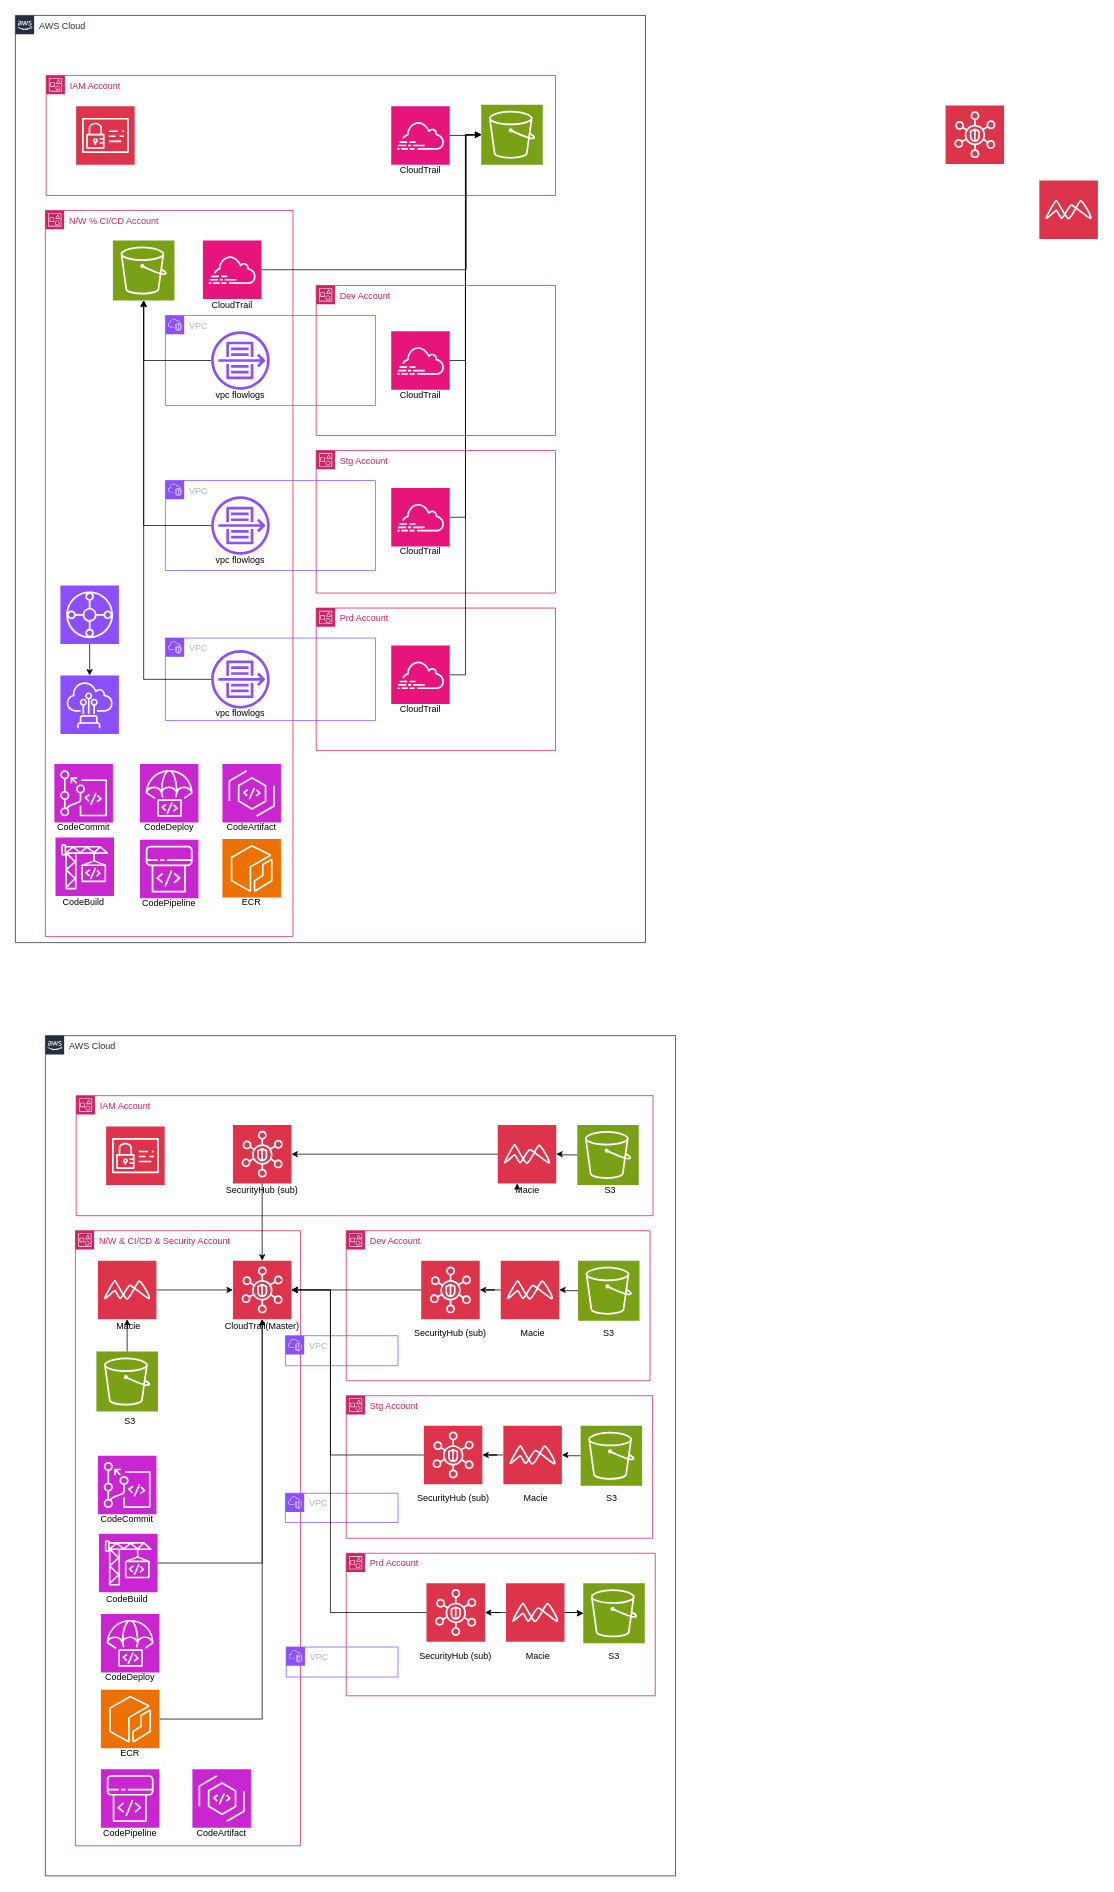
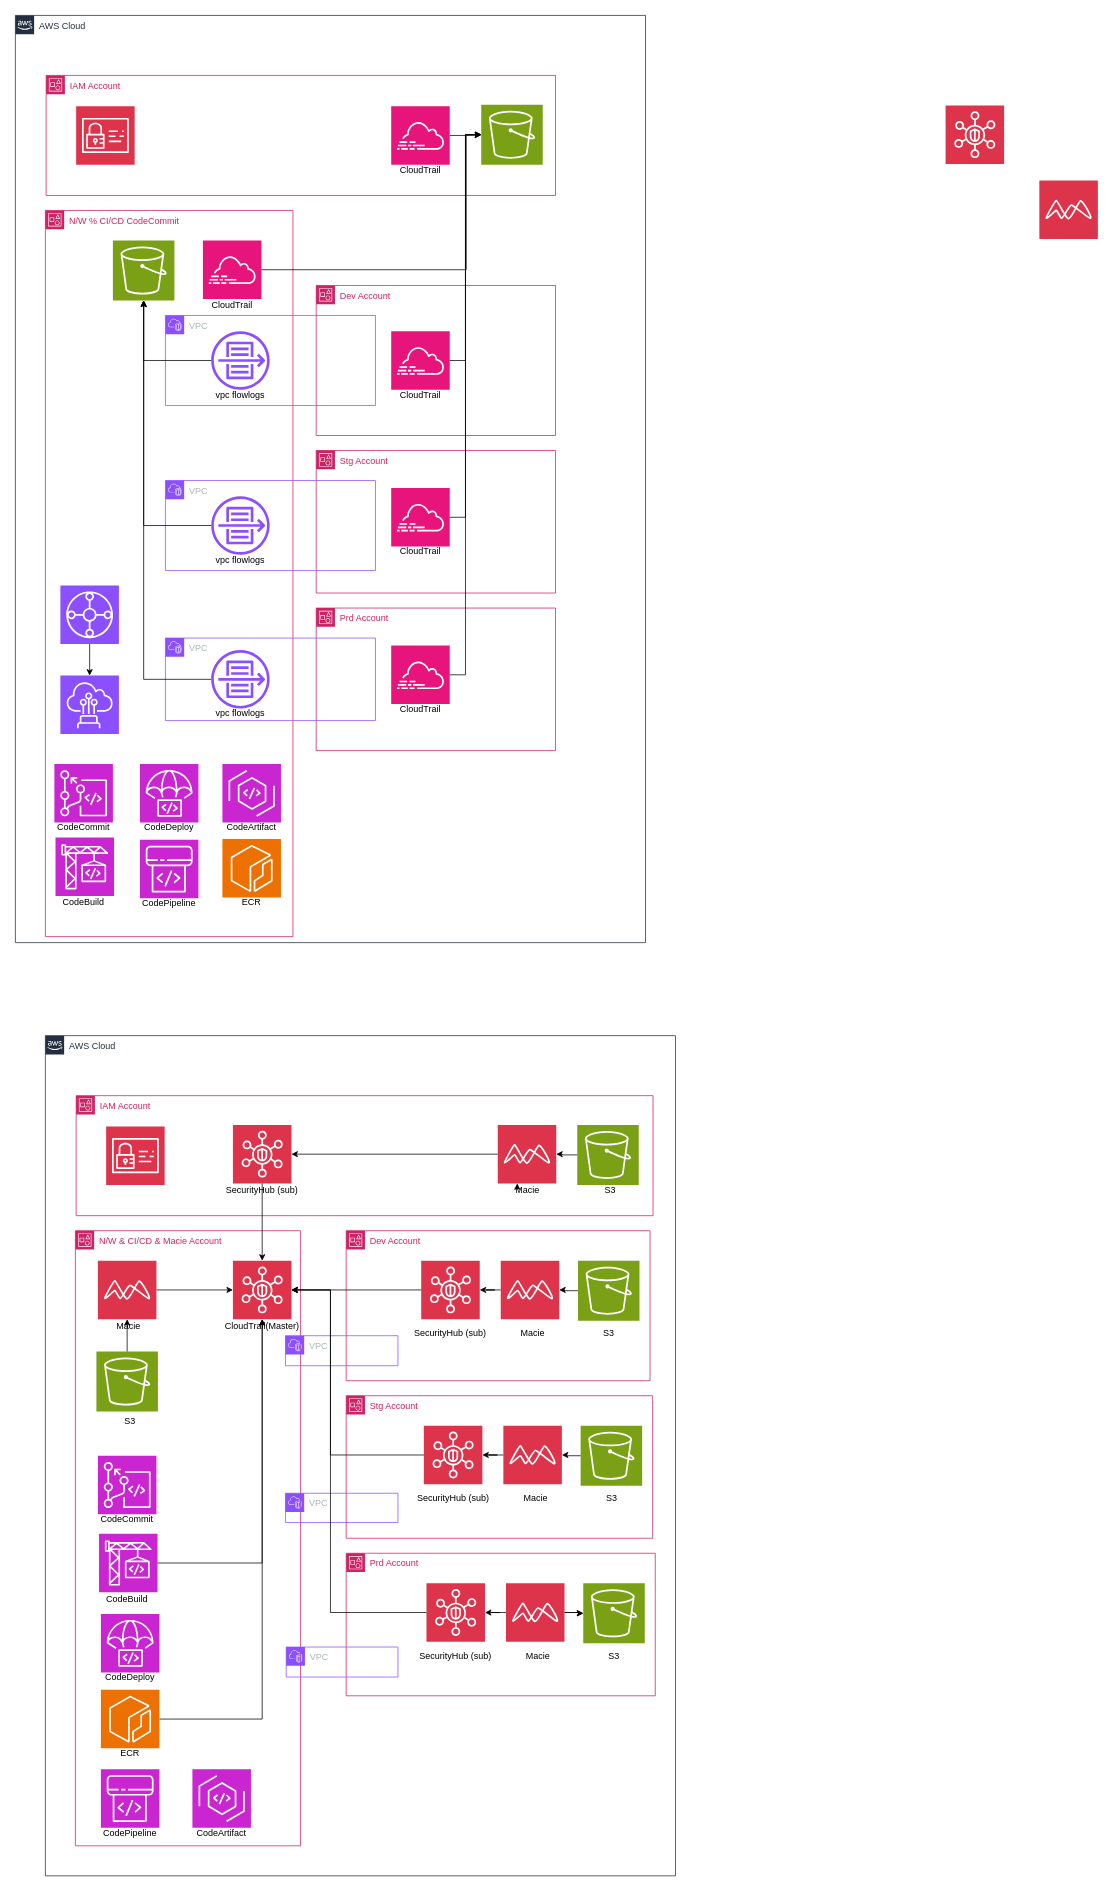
- <mxCell id="3" value="N/W % CI/CD Account" style="points=[[0,0],[0.25,0],[0.5,0],[0.75,0],[1,0],[1,0.25],[1,0.5],[1,0.75],[1,1],[0.75,1],[0.5,1],[0.25,1],[0,1],[0,0.75],[0,0.5],[0,0.25]];outlineConnect=0;gradientColor=none;html=1;whiteSpace=wrap;fontSize=12;fontStyle=0;container=1;pointerEvents=0;collapsible=0;recursiveResize=0;shape=mxgraph.aws4.group;grIcon=mxgraph.aws4.group_account;strokeColor=#CD2264;fillColor=none;verticalAlign=top;align=left;spacingLeft=30;fontColor=#CD2264;dashed=0;" parent="2" vertex="1"><mxGeometry x="40" y="260" width="330" height="968" as="geometry" /></mxCell>
+ <mxCell id="3" value="N/W % CI/CD CodeCommit" style="points=[[0,0],[0.25,0],[0.5,0],[0.75,0],[1,0],[1,0.25],[1,0.5],[1,0.75],[1,1],[0.75,1],[0.5,1],[0.25,1],[0,1],[0,0.75],[0,0.5],[0,0.25]];outlineConnect=0;gradientColor=none;html=1;whiteSpace=wrap;fontSize=12;fontStyle=0;container=1;pointerEvents=0;collapsible=0;recursiveResize=0;shape=mxgraph.aws4.group;grIcon=mxgraph.aws4.group_account;strokeColor=#CD2264;fillColor=none;verticalAlign=top;align=left;spacingLeft=30;fontColor=#CD2264;dashed=0;" parent="2" vertex="1"><mxGeometry x="40" y="260" width="330" height="968" as="geometry" /></mxCell>
- <mxCell id="58" value="N/W &amp;amp; CI/CD &amp;amp; Security Account" style="points=[[0,0],[0.25,0],[0.5,0],[0.75,0],[1,0],[1,0.25],[1,0.5],[1,0.75],[1,1],[0.75,1],[0.5,1],[0.25,1],[0,1],[0,0.75],[0,0.5],[0,0.25]];outlineConnect=0;gradientColor=none;html=1;whiteSpace=wrap;fontSize=12;fontStyle=0;container=1;pointerEvents=0;collapsible=0;recursiveResize=0;shape=mxgraph.aws4.group;grIcon=mxgraph.aws4.group_account;strokeColor=#CD2264;fillColor=none;verticalAlign=top;align=left;spacingLeft=30;fontColor=#CD2264;dashed=0;" parent="57" vertex="1"><mxGeometry x="40" y="260" width="300" height="820" as="geometry" /></mxCell>
+ <mxCell id="58" value="N/W &amp;amp; CI/CD &amp;amp; Macie Account" style="points=[[0,0],[0.25,0],[0.5,0],[0.75,0],[1,0],[1,0.25],[1,0.5],[1,0.75],[1,1],[0.75,1],[0.5,1],[0.25,1],[0,1],[0,0.75],[0,0.5],[0,0.25]];outlineConnect=0;gradientColor=none;html=1;whiteSpace=wrap;fontSize=12;fontStyle=0;container=1;pointerEvents=0;collapsible=0;recursiveResize=0;shape=mxgraph.aws4.group;grIcon=mxgraph.aws4.group_account;strokeColor=#CD2264;fillColor=none;verticalAlign=top;align=left;spacingLeft=30;fontColor=#CD2264;dashed=0;" parent="57" vertex="1"><mxGeometry x="40" y="260" width="300" height="820" as="geometry" /></mxCell>
